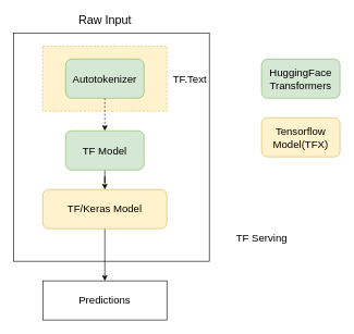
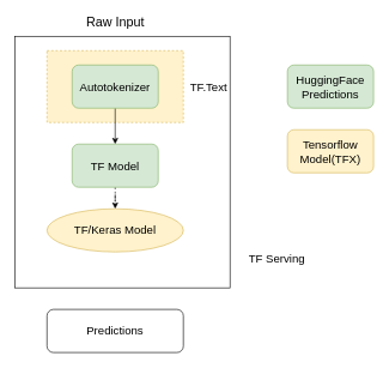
- <mxCell id="12" value="&lt;font style=&quot;font-size: 16px&quot;&gt;HuggingFace&lt;br&gt;Transformers&lt;br&gt;&lt;/font&gt;" style="rounded=1;whiteSpace=wrap;html=1;fillColor=#d5e8d4;strokeColor=#82b366;" vertex="1" parent="1"><mxGeometry x="400" y="90" width="120" height="60" as="geometry" /></mxCell>
+ <mxCell id="12" value="&lt;font style=&quot;font-size: 16px&quot;&gt;HuggingFace&lt;br&gt;Predictions&lt;br&gt;&lt;/font&gt;" style="rounded=1;whiteSpace=wrap;html=1;fillColor=#d5e8d4;strokeColor=#82b366;" vertex="1" parent="1"><mxGeometry x="400" y="90" width="120" height="60" as="geometry" /></mxCell>
- <mxCell id="5" value="" style="edgeStyle=orthogonalEdgeStyle;rounded=0;orthogonalLoop=1;jettySize=auto;html=1;dashed=1;" edge="1" parent="1" source="6" target="9"><mxGeometry relative="1" as="geometry" /></mxCell>
+ <mxCell id="5" value="" style="edgeStyle=orthogonalEdgeStyle;rounded=0;orthogonalLoop=1;jettySize=auto;html=1;" edge="1" parent="1" source="6" target="9"><mxGeometry relative="1" as="geometry" /></mxCell>
- <mxCell id="8" value="" style="edgeStyle=orthogonalEdgeStyle;rounded=0;orthogonalLoop=1;jettySize=auto;html=1;" edge="1" parent="1" source="9" target="11"><mxGeometry relative="1" as="geometry" /></mxCell>
+ <mxCell id="8" value="" style="edgeStyle=orthogonalEdgeStyle;rounded=0;orthogonalLoop=1;jettySize=auto;html=1;dashed=1;" edge="1" parent="1" source="9" target="11"><mxGeometry relative="1" as="geometry" /></mxCell>
- <mxCell id="11" value="&lt;font style=&quot;font-size: 16px&quot;&gt;TF/Keras Model&lt;/font&gt;" style="rounded=1;whiteSpace=wrap;html=1;fillColor=#fff2cc;strokeColor=#d6b656;" vertex="1" parent="1"><mxGeometry x="65" y="290" width="190" height="60" as="geometry" /></mxCell>
+ <mxCell id="11" value="&lt;font style=&quot;font-size: 16px&quot;&gt;TF/Keras Model&lt;/font&gt;" style="ellipse;whiteSpace=wrap;html=1;fillColor=#fff2cc;strokeColor=#d6b656;" vertex="1" parent="1"><mxGeometry x="65" y="290" width="190" height="60" as="geometry" /></mxCell>
- <mxCell id="13" value="&lt;font style=&quot;font-size: 16px&quot;&gt;TF Serving&lt;/font&gt;" style="text;html=1;align=center;verticalAlign=middle;resizable=0;points=[];autosize=1;strokeColor=none;" vertex="1" parent="1"><mxGeometry x="355" y="355" width="90" height="20" as="geometry" /></mxCell>
+ <mxCell id="13" value="&lt;font style=&quot;font-size: 16px&quot;&gt;TF Serving&lt;/font&gt;" style="text;html=1;align=center;verticalAlign=middle;resizable=0;points=[];autosize=1;strokeColor=none;" vertex="1" parent="1"><mxGeometry x="340" y="350" width="90" height="20" as="geometry" /></mxCell>
- <mxCell id="10" value="" style="edgeStyle=orthogonalEdgeStyle;rounded=0;orthogonalLoop=1;jettySize=auto;html=1;" edge="1" parent="1" source="11" target="14"><mxGeometry relative="1" as="geometry" /></mxCell>
- <mxCell id="14" value="&lt;font style=&quot;font-size: 16px&quot;&gt;Predictions&lt;/font&gt;" style="whiteSpace=wrap;html=1;rounded=0;" vertex="1" parent="1"><mxGeometry x="65" y="430" width="190" height="60" as="geometry" /></mxCell>
+ <mxCell id="14" value="&lt;font style=&quot;font-size: 16px&quot;&gt;Predictions&lt;/font&gt;" style="rounded=1;whiteSpace=wrap;html=1;" vertex="1" parent="1"><mxGeometry x="65" y="430" width="190" height="60" as="geometry" /></mxCell>
